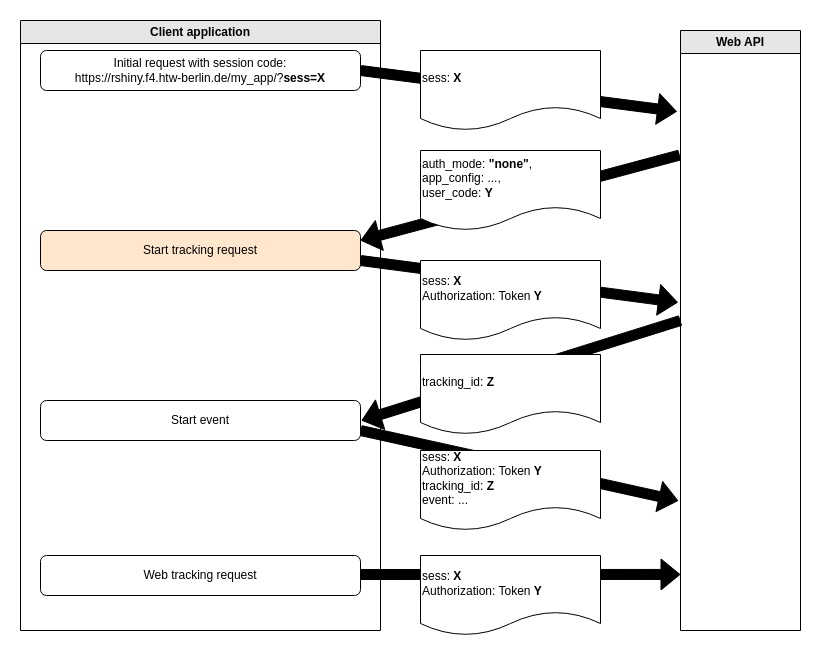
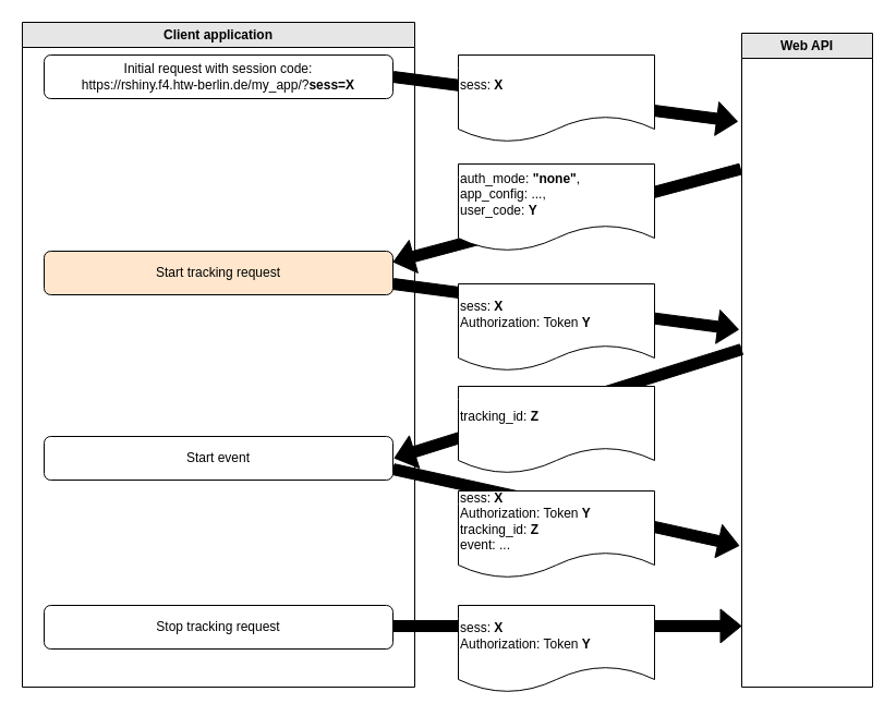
- <mxCell id="17" value="Web tracking request" style="rounded=1;whiteSpace=wrap;html=1;" parent="1" vertex="1"><mxGeometry x="40" y="555" width="320" height="40" as="geometry" /></mxCell>
+ <mxCell id="17" value="Stop tracking request" style="rounded=1;whiteSpace=wrap;html=1;" parent="1" vertex="1"><mxGeometry x="40" y="555" width="320" height="40" as="geometry" /></mxCell>
